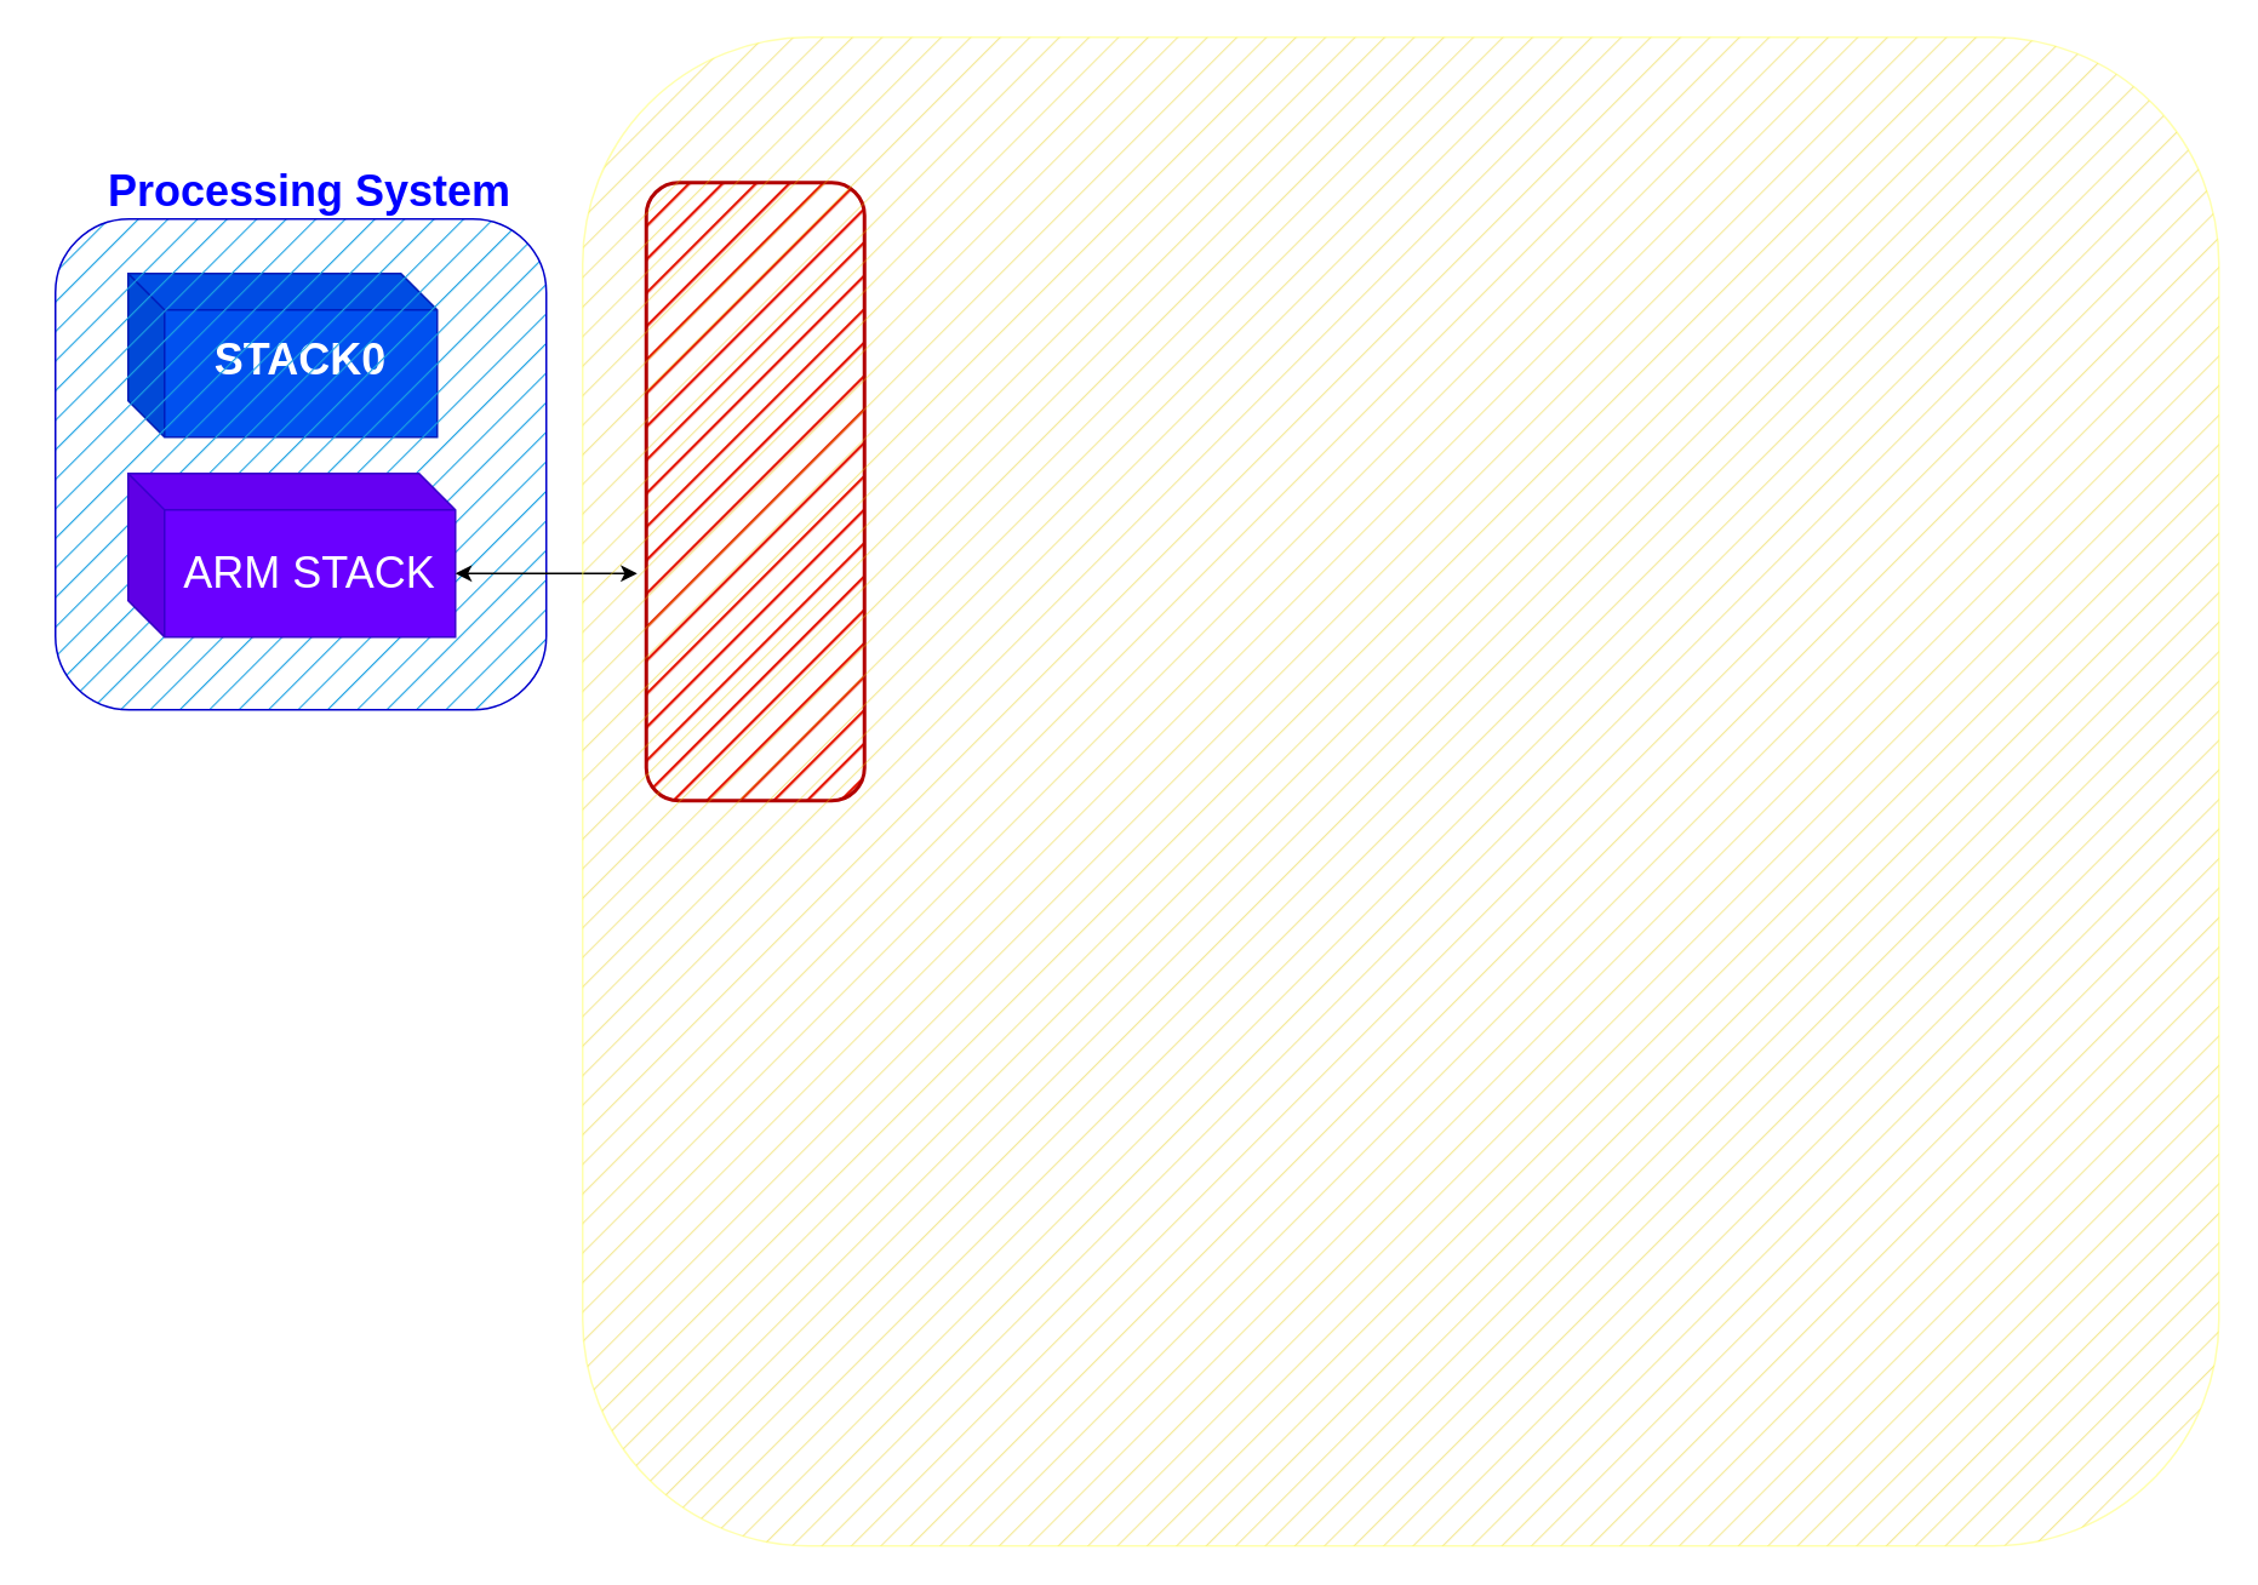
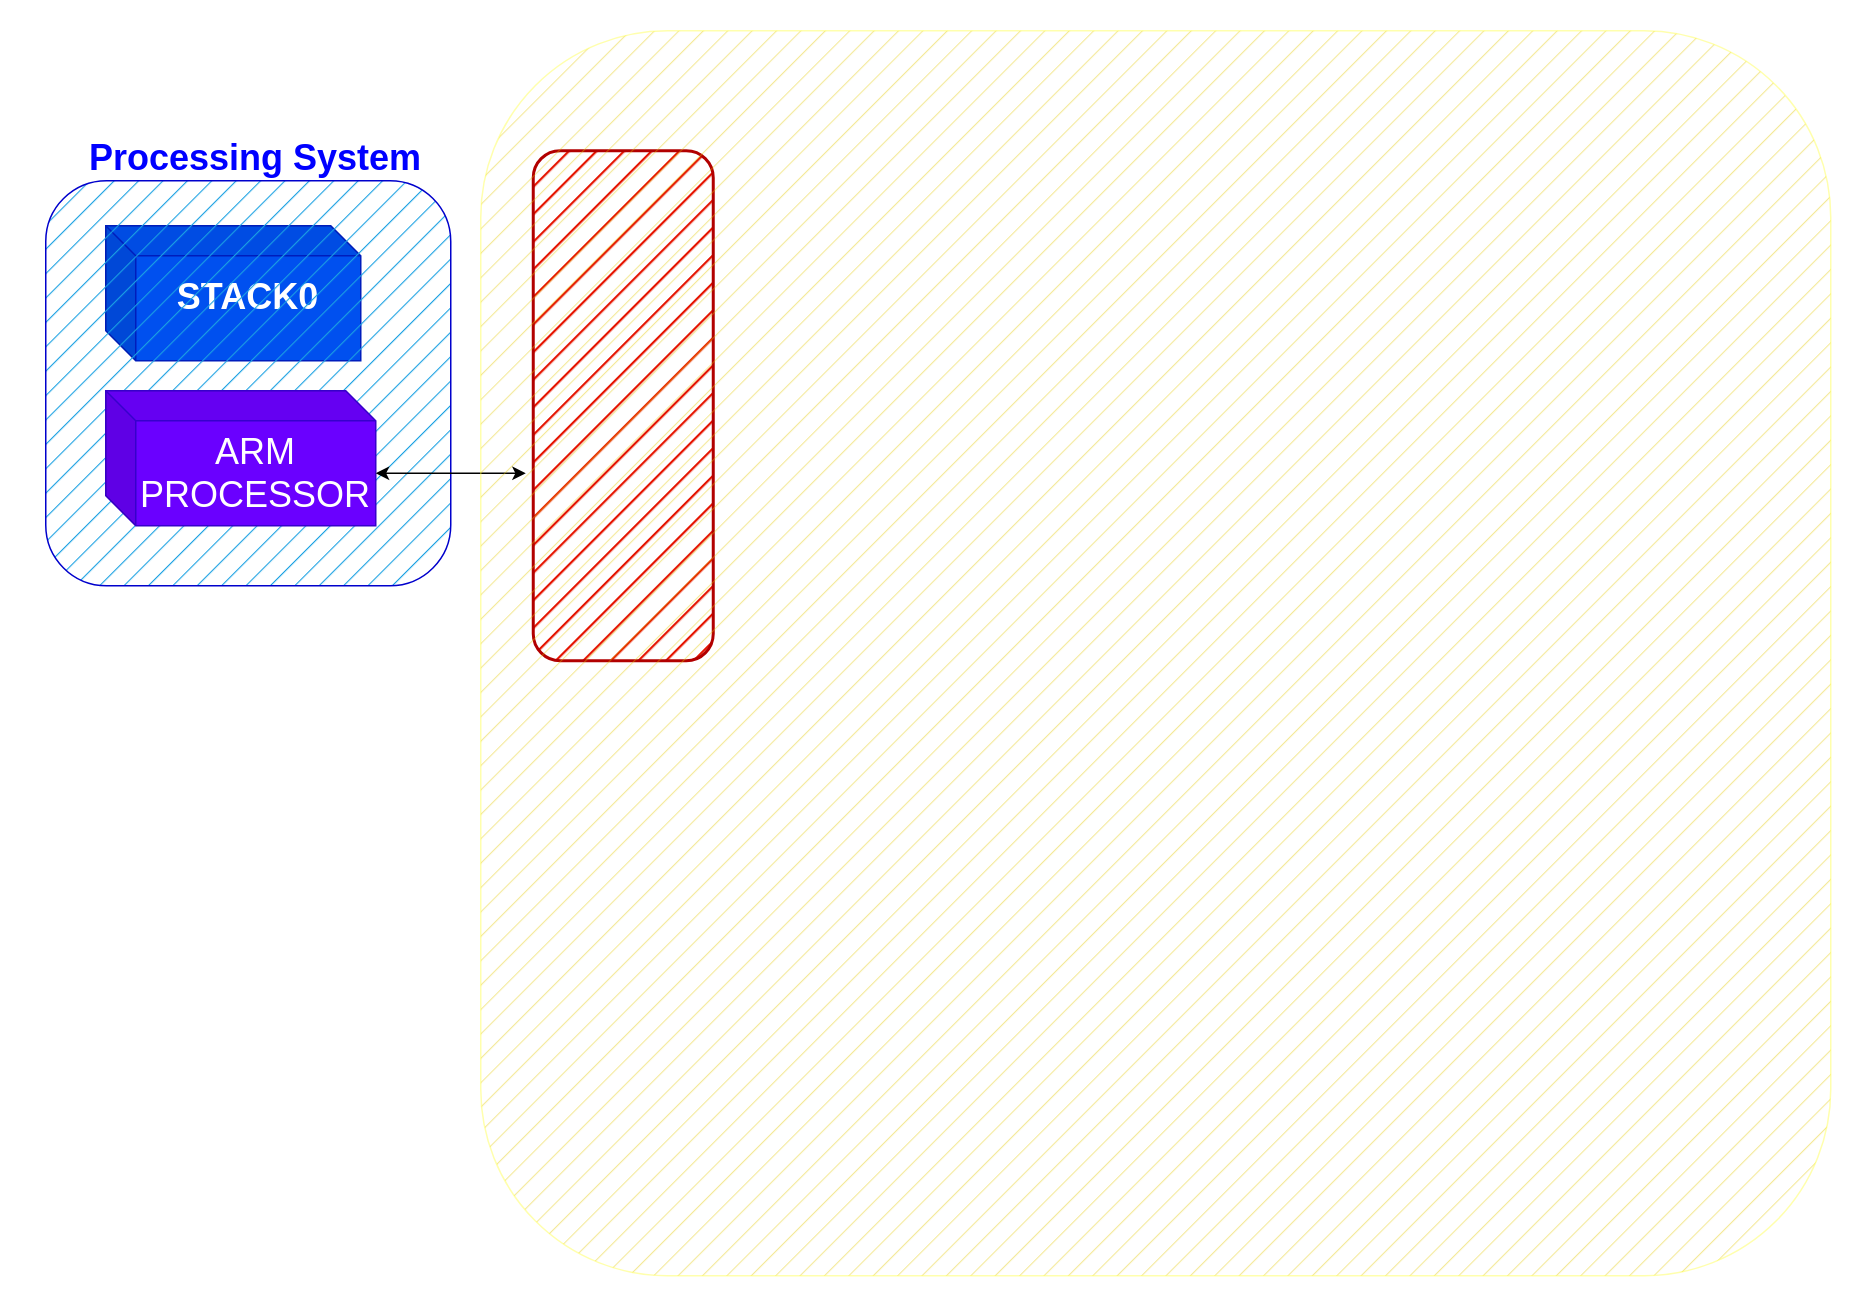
- <mxCell id="5" value="&lt;font style=&quot;font-size: 24px;&quot;&gt;ARM STACK&lt;/font&gt;" style="shape=cube;whiteSpace=wrap;html=1;boundedLbl=1;backgroundOutline=1;darkOpacity=0.05;darkOpacity2=0.1;fillColor=#6a00ff;fontColor=#ffffff;strokeColor=#3700CC;" vertex="1" parent="1"><mxGeometry x="70" y="260" width="180" height="90" as="geometry" /></mxCell>
+ <mxCell id="5" value="&lt;font style=&quot;font-size: 24px;&quot;&gt;ARM PROCESSOR&lt;/font&gt;" style="shape=cube;whiteSpace=wrap;html=1;boundedLbl=1;backgroundOutline=1;darkOpacity=0.05;darkOpacity2=0.1;fillColor=#6a00ff;fontColor=#ffffff;strokeColor=#3700CC;" vertex="1" parent="1"><mxGeometry x="70" y="260" width="180" height="90" as="geometry" /></mxCell>
